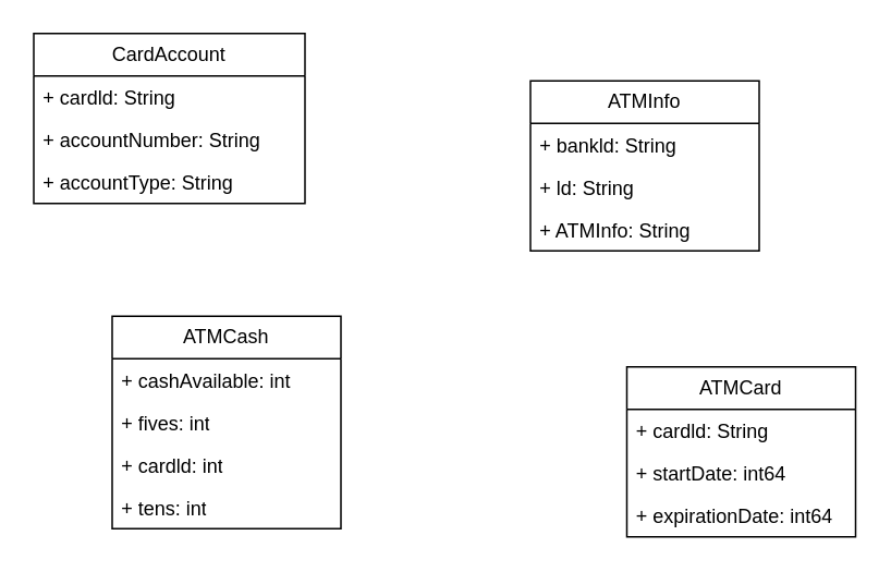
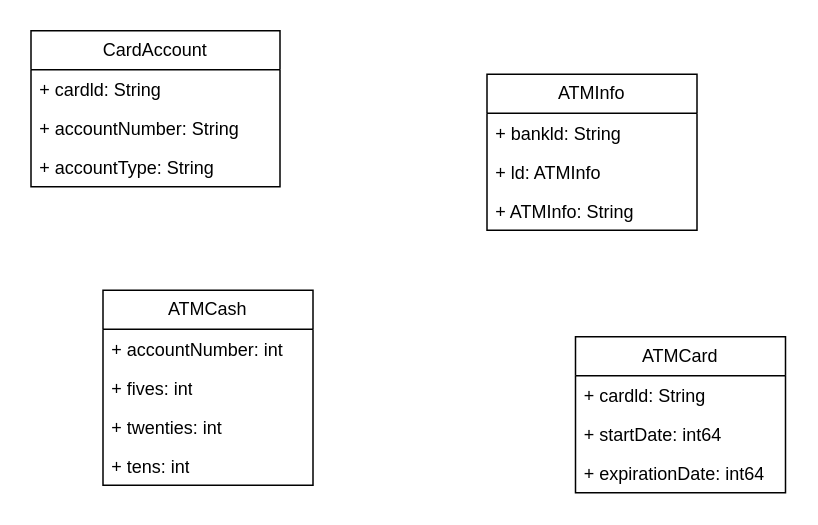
- <mxCell id="8" value="+ ld: String" style="text;strokeColor=none;fillColor=none;align=left;verticalAlign=top;spacingLeft=4;spacingRight=4;overflow=hidden;rotatable=0;points=[[0,0.5],[1,0.5]];portConstraint=eastwest;whiteSpace=wrap;html=1;" vertex="1" parent="6"><mxGeometry y="52" width="140" height="26" as="geometry" /></mxCell>
+ <mxCell id="8" value="+ ld: ATMInfo" style="text;strokeColor=none;fillColor=none;align=left;verticalAlign=top;spacingLeft=4;spacingRight=4;overflow=hidden;rotatable=0;points=[[0,0.5],[1,0.5]];portConstraint=eastwest;whiteSpace=wrap;html=1;" vertex="1" parent="6"><mxGeometry y="52" width="140" height="26" as="geometry" /></mxCell>
- <mxCell id="11" value="+ cashAvailable: int&amp;nbsp;" style="text;strokeColor=none;fillColor=none;align=left;verticalAlign=top;spacingLeft=4;spacingRight=4;overflow=hidden;rotatable=0;points=[[0,0.5],[1,0.5]];portConstraint=eastwest;whiteSpace=wrap;html=1;" vertex="1" parent="10"><mxGeometry y="26" width="140" height="26" as="geometry" /></mxCell>
+ <mxCell id="11" value="+ accountNumber: int&amp;nbsp;" style="text;strokeColor=none;fillColor=none;align=left;verticalAlign=top;spacingLeft=4;spacingRight=4;overflow=hidden;rotatable=0;points=[[0,0.5],[1,0.5]];portConstraint=eastwest;whiteSpace=wrap;html=1;" vertex="1" parent="10"><mxGeometry y="26" width="140" height="26" as="geometry" /></mxCell>
- <mxCell id="13" value="+ cardld: int" style="text;strokeColor=none;fillColor=none;align=left;verticalAlign=top;spacingLeft=4;spacingRight=4;overflow=hidden;rotatable=0;points=[[0,0.5],[1,0.5]];portConstraint=eastwest;whiteSpace=wrap;html=1;" vertex="1" parent="10"><mxGeometry y="78" width="140" height="26" as="geometry" /></mxCell>
+ <mxCell id="13" value="+ twenties: int" style="text;strokeColor=none;fillColor=none;align=left;verticalAlign=top;spacingLeft=4;spacingRight=4;overflow=hidden;rotatable=0;points=[[0,0.5],[1,0.5]];portConstraint=eastwest;whiteSpace=wrap;html=1;" vertex="1" parent="10"><mxGeometry y="78" width="140" height="26" as="geometry" /></mxCell>
